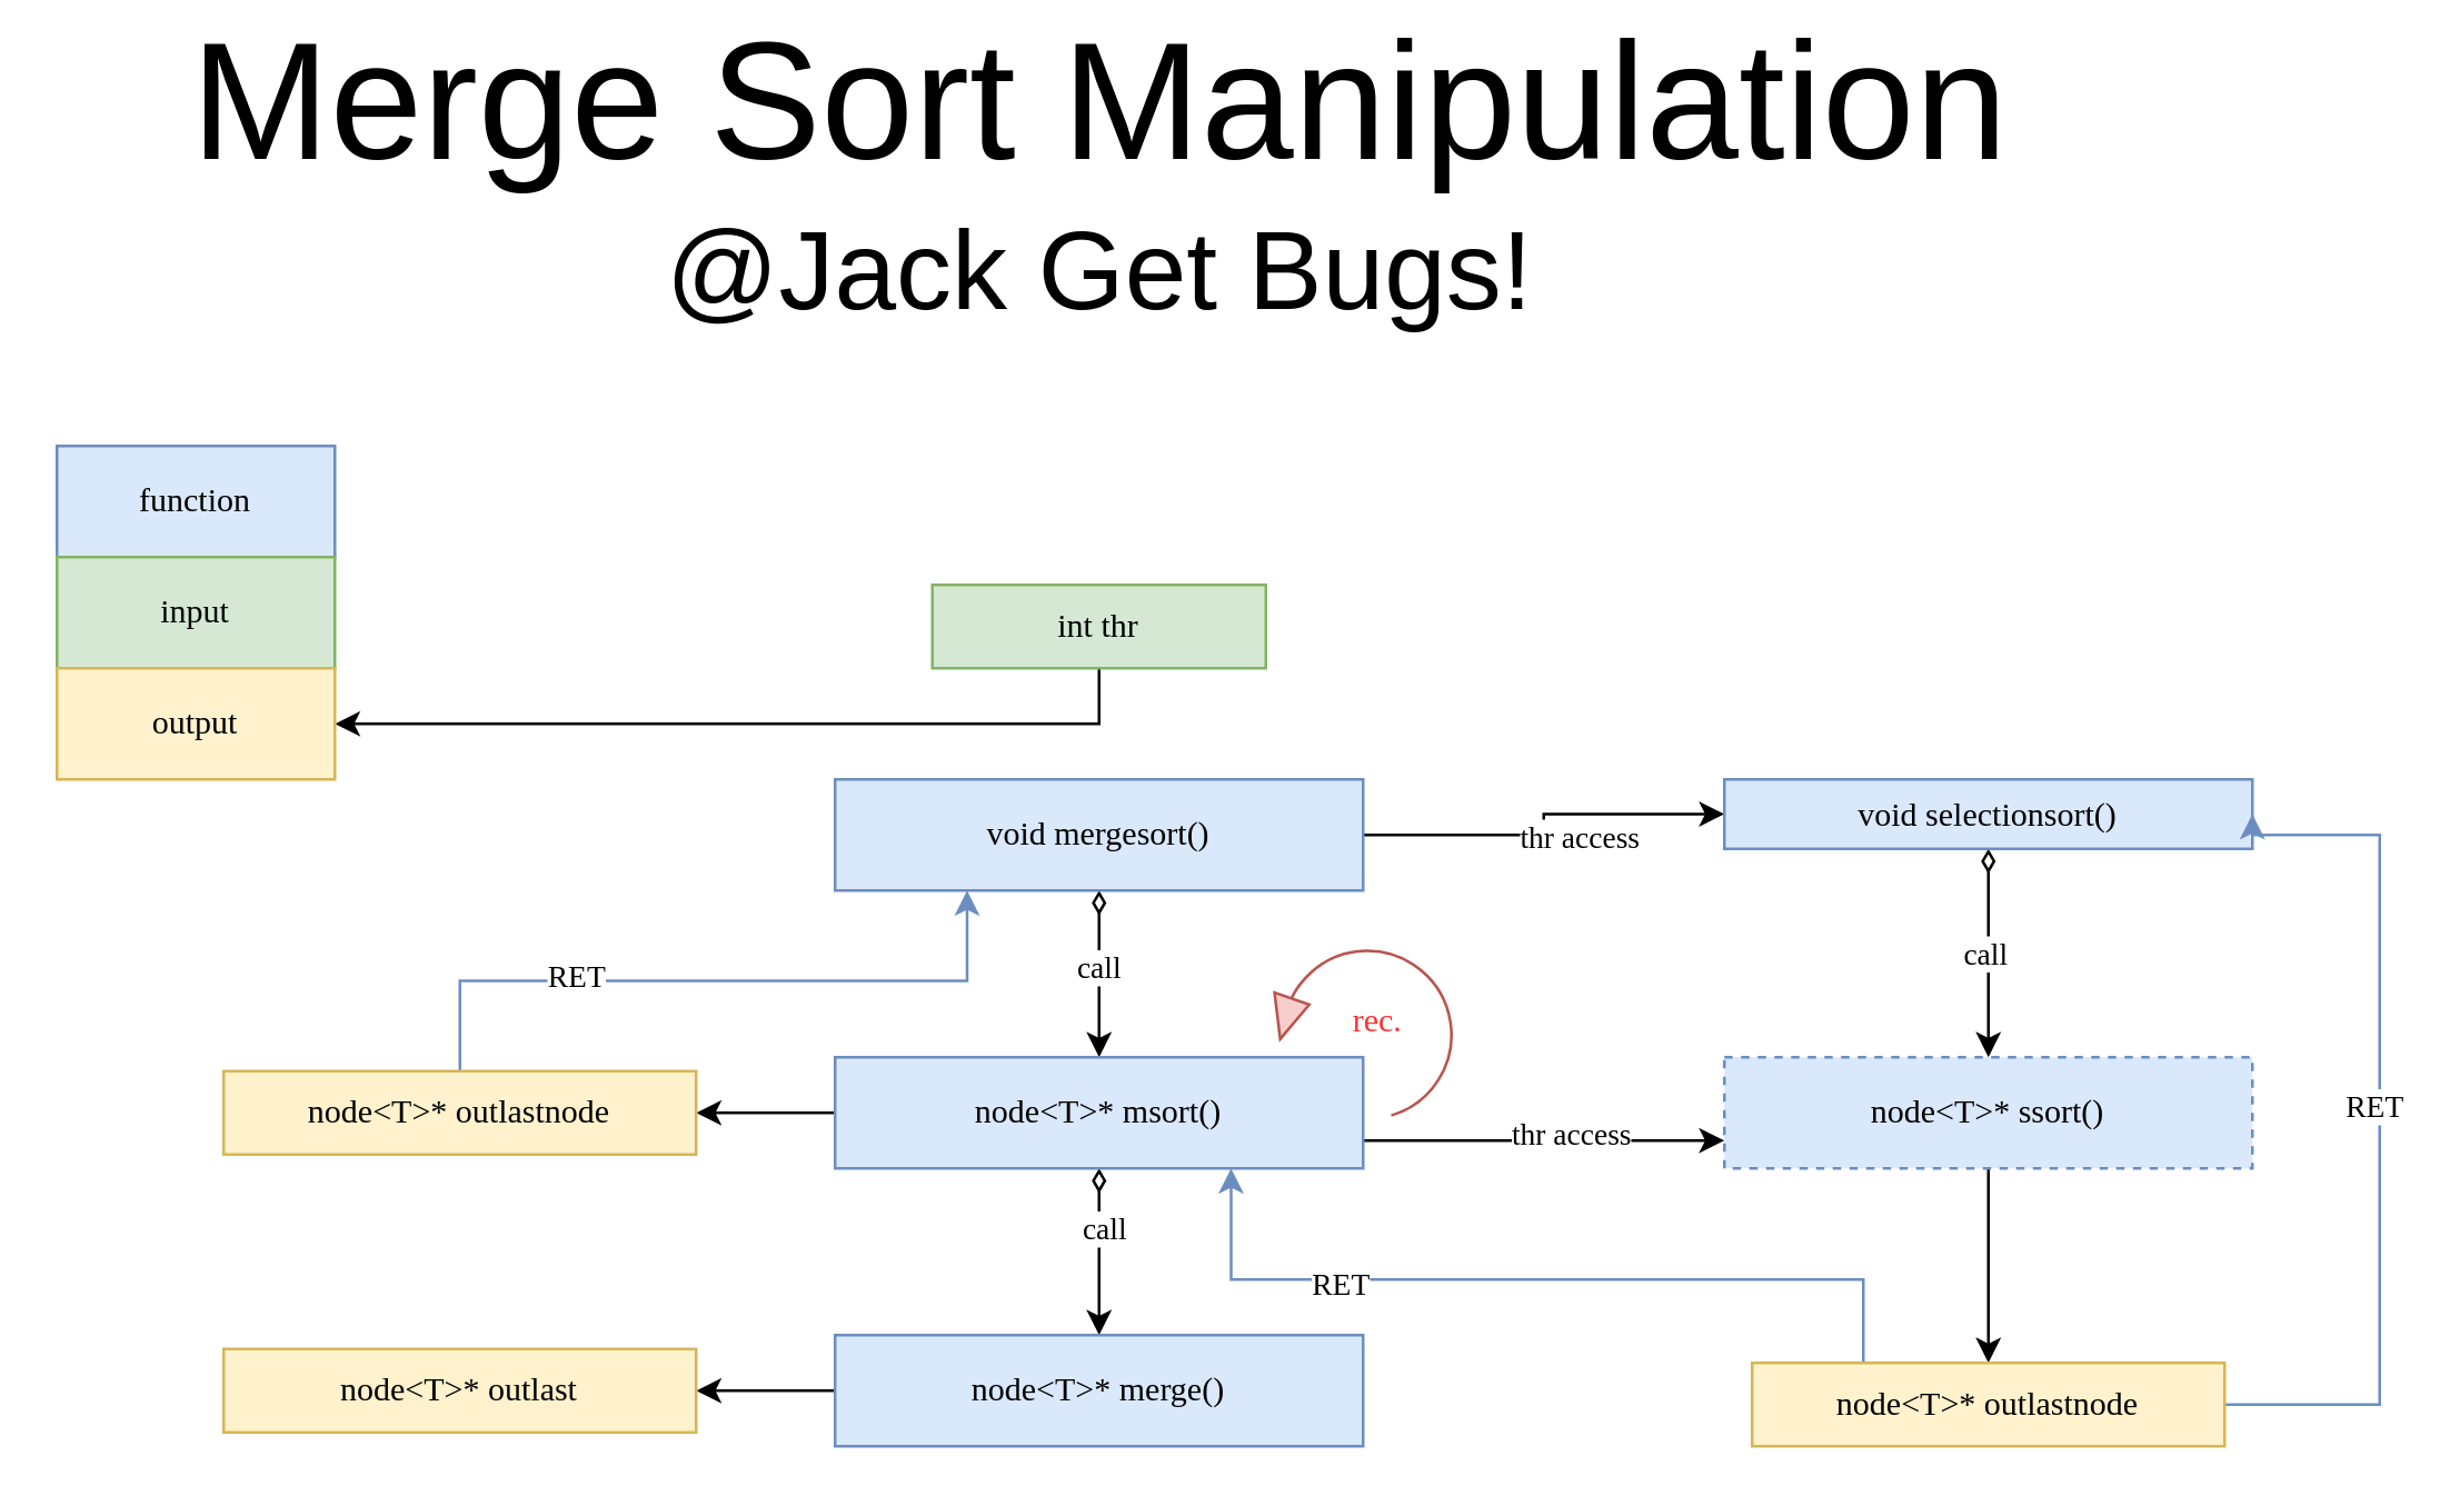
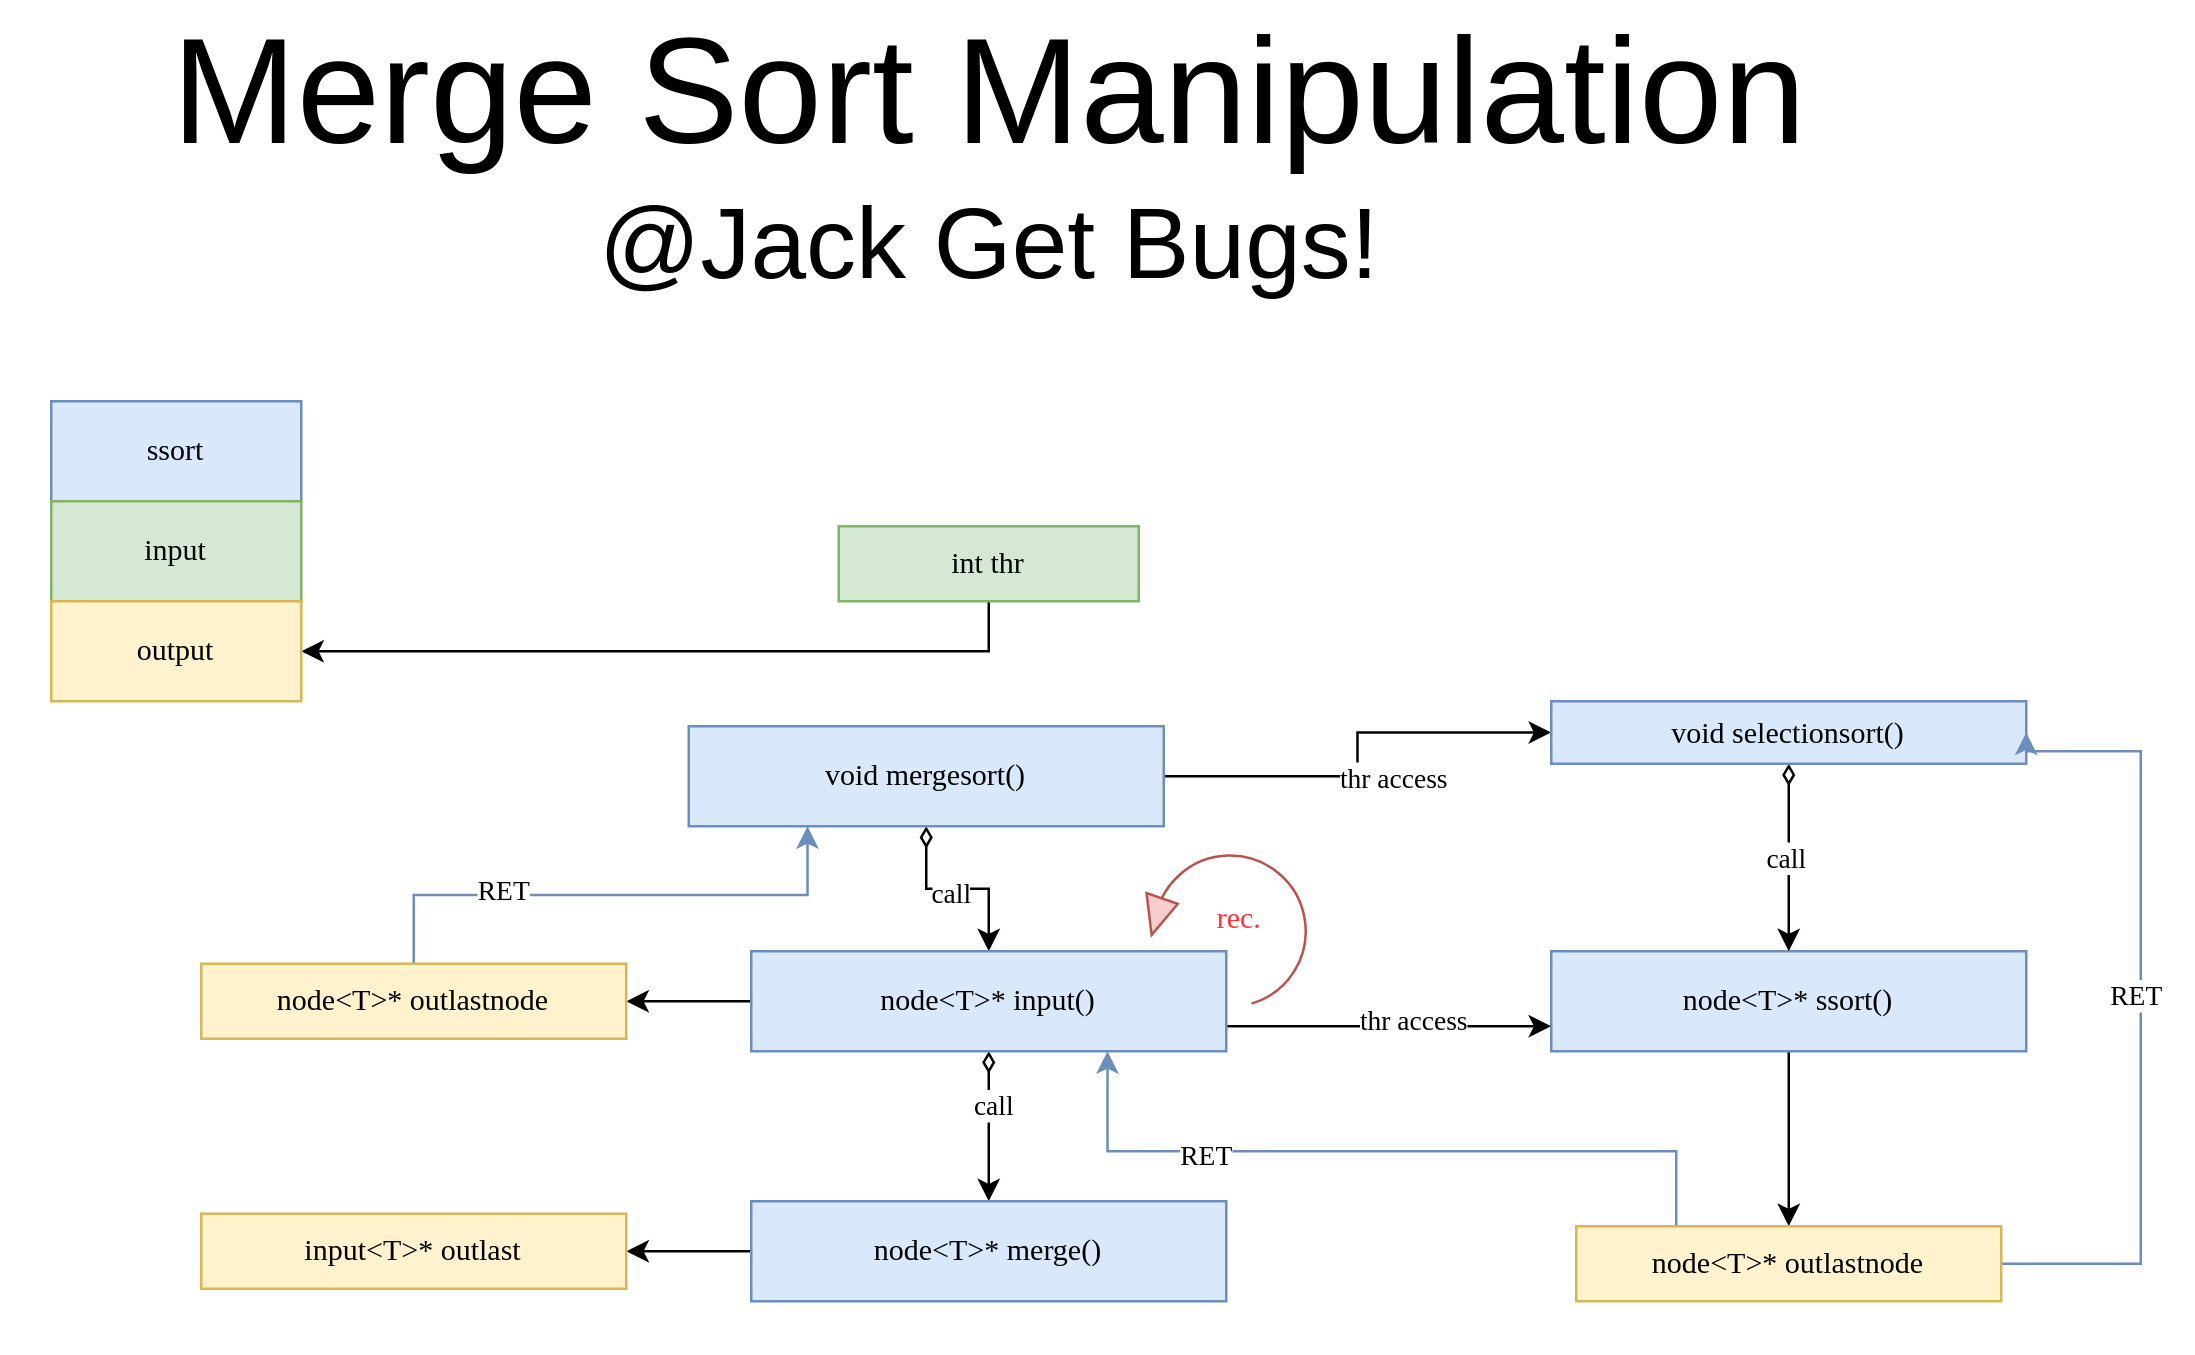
- <mxCell id="28" value="function" style="rounded=0;whiteSpace=wrap;html=1;fontFamily=Verdana;fillColor=#dae8fc;strokeColor=#6c8ebf;" vertex="1" parent="1"><mxGeometry x="20" y="150" width="100" height="40" as="geometry" /></mxCell>
+ <mxCell id="28" value="ssort" style="rounded=0;whiteSpace=wrap;html=1;fontFamily=Verdana;fillColor=#dae8fc;strokeColor=#6c8ebf;" vertex="1" parent="1"><mxGeometry x="20" y="150" width="100" height="40" as="geometry" /></mxCell>
- <mxCell id="6" value="void mergesort()" style="rounded=0;whiteSpace=wrap;html=1;fontFamily=Verdana;fillColor=#dae8fc;strokeColor=#6c8ebf;" vertex="1" parent="1"><mxGeometry x="300" y="270" width="190" height="40" as="geometry" /></mxCell>
+ <mxCell id="6" value="void mergesort()" style="rounded=0;whiteSpace=wrap;html=1;fontFamily=Verdana;fillColor=#dae8fc;strokeColor=#6c8ebf;" vertex="1" parent="1"><mxGeometry x="275" y="280" width="190" height="40" as="geometry" /></mxCell>
- <mxCell id="12" value="node&amp;lt;T&amp;gt;* msort()" style="rounded=0;whiteSpace=wrap;html=1;fontFamily=Verdana;fillColor=#dae8fc;strokeColor=#6c8ebf;" vertex="1" parent="1"><mxGeometry x="300" y="370" width="190" height="40" as="geometry" /></mxCell>
+ <mxCell id="12" value="node&amp;lt;T&amp;gt;* input()" style="rounded=0;whiteSpace=wrap;html=1;fontFamily=Verdana;fillColor=#dae8fc;strokeColor=#6c8ebf;" vertex="1" parent="1"><mxGeometry x="300" y="370" width="190" height="40" as="geometry" /></mxCell>
- <mxCell id="24" value="node&amp;lt;T&amp;gt;* ssort()" style="rounded=0;whiteSpace=wrap;html=1;fontFamily=Verdana;fillColor=#dae8fc;strokeColor=#6c8ebf;dashed=1;" vertex="1" parent="1"><mxGeometry x="620" y="370" width="190" height="40" as="geometry" /></mxCell>
+ <mxCell id="24" value="node&amp;lt;T&amp;gt;* ssort()" style="rounded=0;whiteSpace=wrap;html=1;fontFamily=Verdana;fillColor=#dae8fc;strokeColor=#6c8ebf;" vertex="1" parent="1"><mxGeometry x="620" y="370" width="190" height="40" as="geometry" /></mxCell>
- <mxCell id="20" value="node&amp;lt;T&amp;gt;* outlast" style="rounded=0;whiteSpace=wrap;html=1;fontFamily=Verdana;fillColor=#fff2cc;strokeColor=#d6b656;" vertex="1" parent="1"><mxGeometry x="80" y="475" width="170" height="30" as="geometry" /></mxCell>
+ <mxCell id="20" value="input&amp;lt;T&amp;gt;* outlast" style="rounded=0;whiteSpace=wrap;html=1;fontFamily=Verdana;fillColor=#fff2cc;strokeColor=#d6b656;" vertex="1" parent="1"><mxGeometry x="80" y="475" width="170" height="30" as="geometry" /></mxCell>
